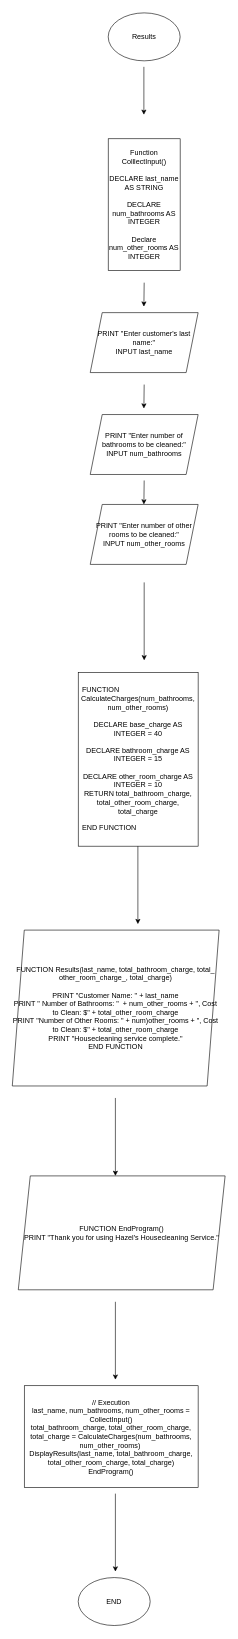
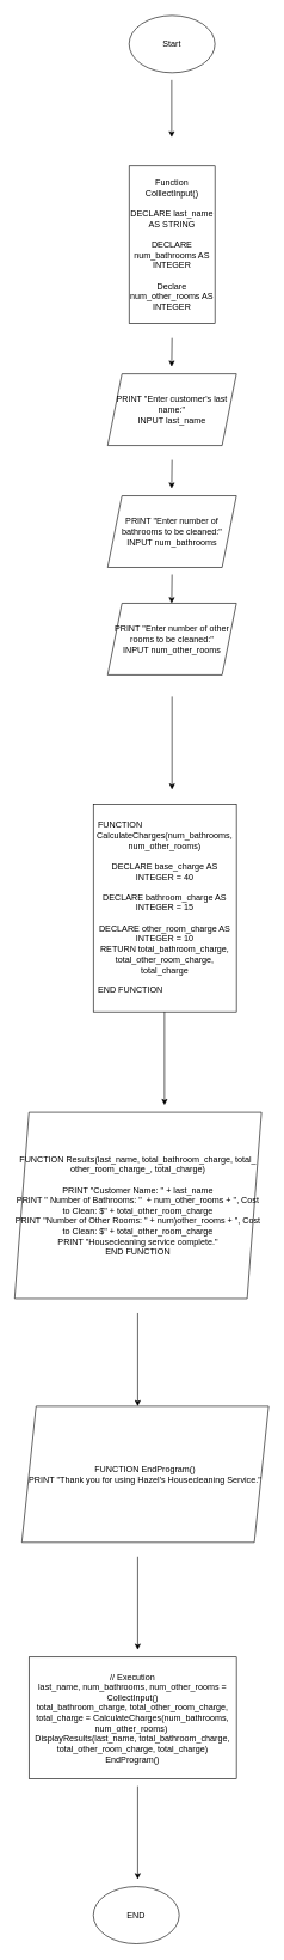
- <mxCell id="2" value="Results" style="ellipse;whiteSpace=wrap;html=1;" vertex="1" parent="1"><mxGeometry x="180" y="20" width="120" height="80" as="geometry" /></mxCell>
+ <mxCell id="2" value="Start" style="ellipse;whiteSpace=wrap;html=1;" vertex="1" parent="1"><mxGeometry x="180" y="20" width="120" height="80" as="geometry" /></mxCell>
